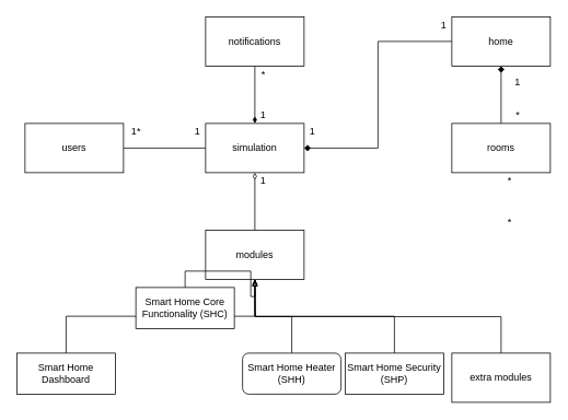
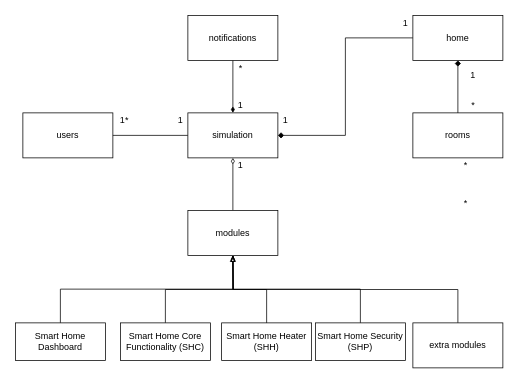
- <mxCell id="13" value="Smart Home Core Functionality (SHC)" style="rounded=0;whiteSpace=wrap;html=1;" parent="1" vertex="1"><mxGeometry x="165" y="350" width="120" height="50" as="geometry" /></mxCell>
+ <mxCell id="13" value="Smart Home Core Functionality (SHC)" style="rounded=0;whiteSpace=wrap;html=1;" parent="1" vertex="1"><mxGeometry x="160" y="430" width="120" height="50" as="geometry" /></mxCell>
- <mxCell id="10" style="edgeStyle=orthogonalEdgeStyle;rounded=0;orthogonalLoop=1;jettySize=auto;html=1;exitX=0.5;exitY=0;exitDx=0;exitDy=0;endArrow=open;endFill=0;" parent="1" source="11" target="9" edge="1"><mxGeometry relative="1" as="geometry" /></mxCell>
+ <mxCell id="10" style="edgeStyle=orthogonalEdgeStyle;rounded=0;orthogonalLoop=1;jettySize=auto;html=1;exitX=0.5;exitY=0;exitDx=0;exitDy=0;endArrow=block;endFill=0;" parent="1" source="11" target="9" edge="1"><mxGeometry relative="1" as="geometry" /></mxCell>
- <mxCell id="14" value="Smart Home Heater (SHH)" style="whiteSpace=wrap;html=1;rounded=1;" parent="1" vertex="1"><mxGeometry x="295" y="430" width="120" height="50" as="geometry" /></mxCell>
+ <mxCell id="14" value="Smart Home Heater (SHH)" style="whiteSpace=wrap;html=1;" parent="1" vertex="1"><mxGeometry x="295" y="430" width="120" height="50" as="geometry" /></mxCell>
